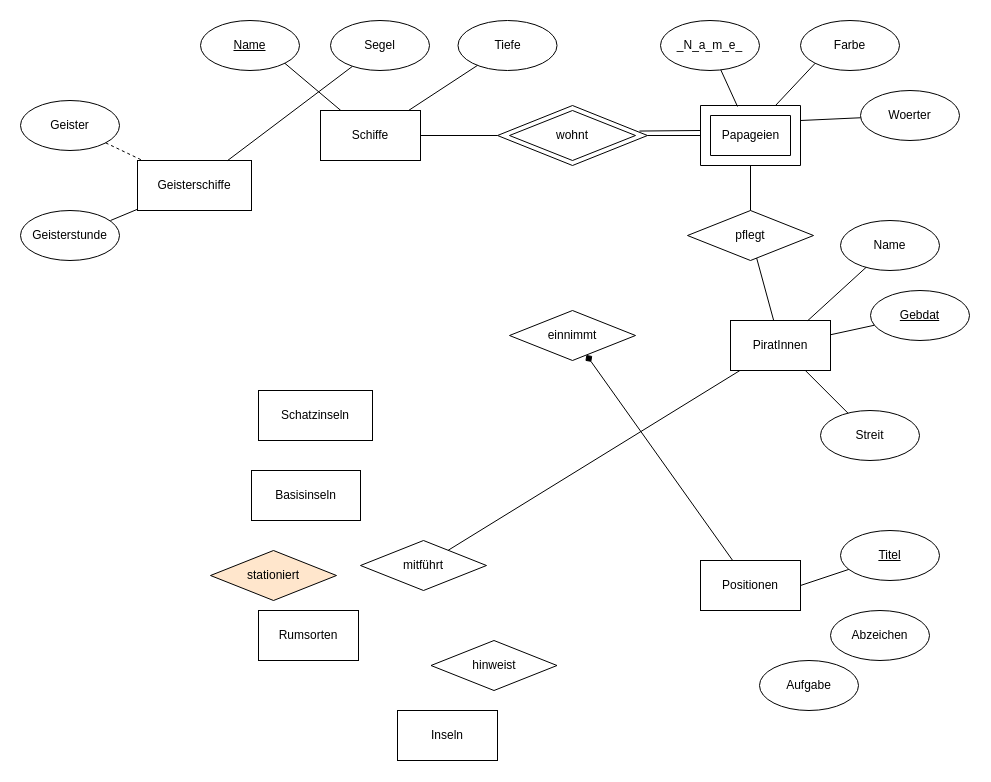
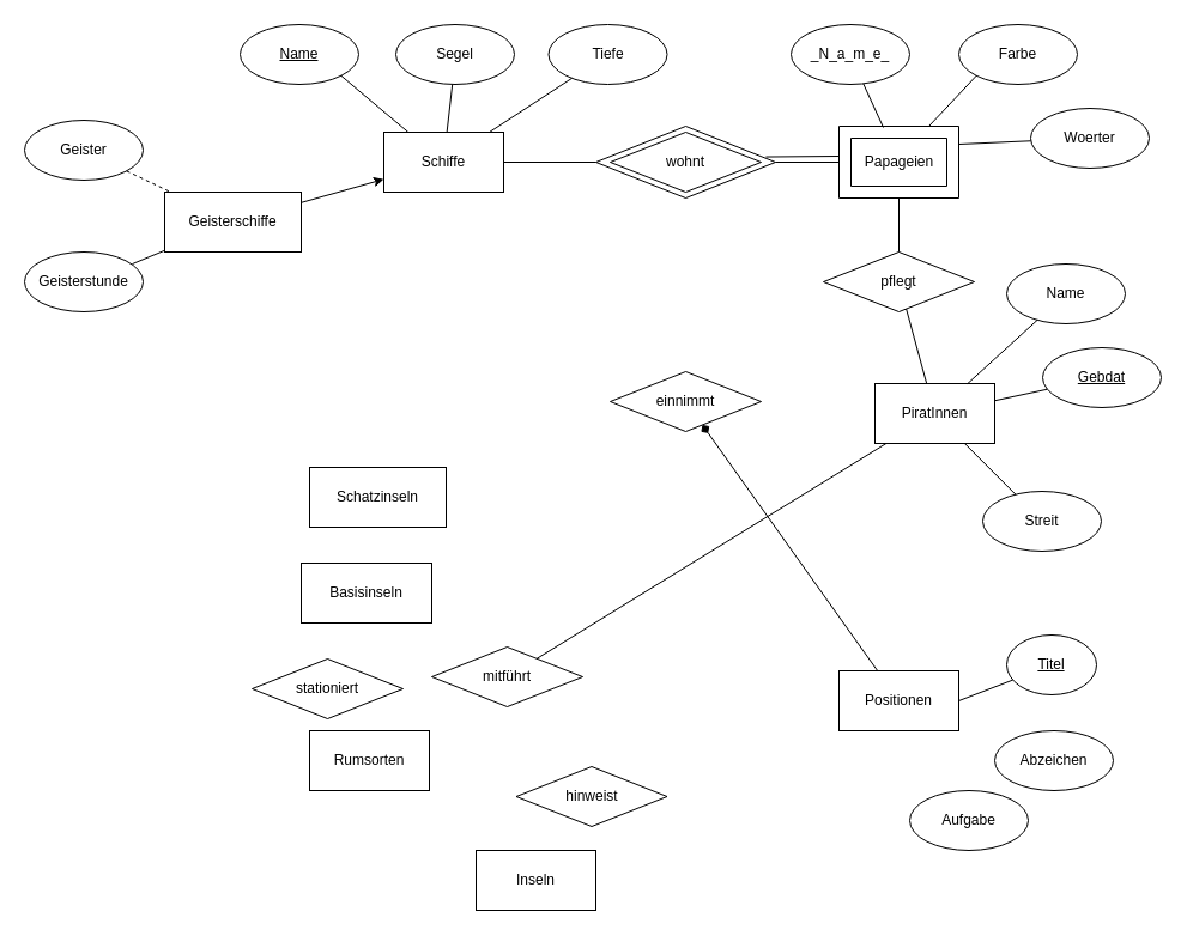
- <mxCell id="23" value="" style="endArrow=none;html=1;rounded=0;" edge="1" parent="1" source="16" target="11"><mxGeometry width="50" height="50" relative="1" as="geometry"><mxPoint x="294.324" y="72.767" as="sourcePoint" /><mxPoint x="350.347" y="120" as="targetPoint" /></mxGeometry></mxCell>
+ <mxCell id="23" value="" style="endArrow=none;html=1;rounded=0;" edge="1" parent="1" source="16" target="7"><mxGeometry width="50" height="50" relative="1" as="geometry"><mxPoint x="294.324" y="72.767" as="sourcePoint" /><mxPoint x="350.347" y="120" as="targetPoint" /></mxGeometry></mxCell>
+ <mxCell id="25" value="" style="endArrow=classic;html=1;rounded=0;" edge="1" parent="1" source="11" target="7"><mxGeometry width="50" height="50" relative="1" as="geometry"><mxPoint x="340" y="330" as="sourcePoint" /><mxPoint x="390" y="280" as="targetPoint" /></mxGeometry></mxCell>
- <mxCell id="47" value="Titel" style="ellipse;whiteSpace=wrap;html=1;fontStyle=4" vertex="1" parent="1"><mxGeometry x="840" y="530" width="99" height="50" as="geometry" /></mxCell>
+ <mxCell id="47" value="Titel" style="ellipse;whiteSpace=wrap;html=1;fontStyle=4" vertex="1" parent="1"><mxGeometry x="840" y="530" width="75" height="50" as="geometry" /></mxCell>
- <mxCell id="6" value="stationiert" style="rhombus;whiteSpace=wrap;html=1;fontSize=12;fillColor=#ffe6cc;" vertex="1" parent="1"><mxGeometry x="210" y="550" width="126" height="50" as="geometry" /></mxCell>
+ <mxCell id="6" value="stationiert" style="rhombus;whiteSpace=wrap;html=1;fontSize=12;" vertex="1" parent="1"><mxGeometry x="210" y="550" width="126" height="50" as="geometry" /></mxCell>
